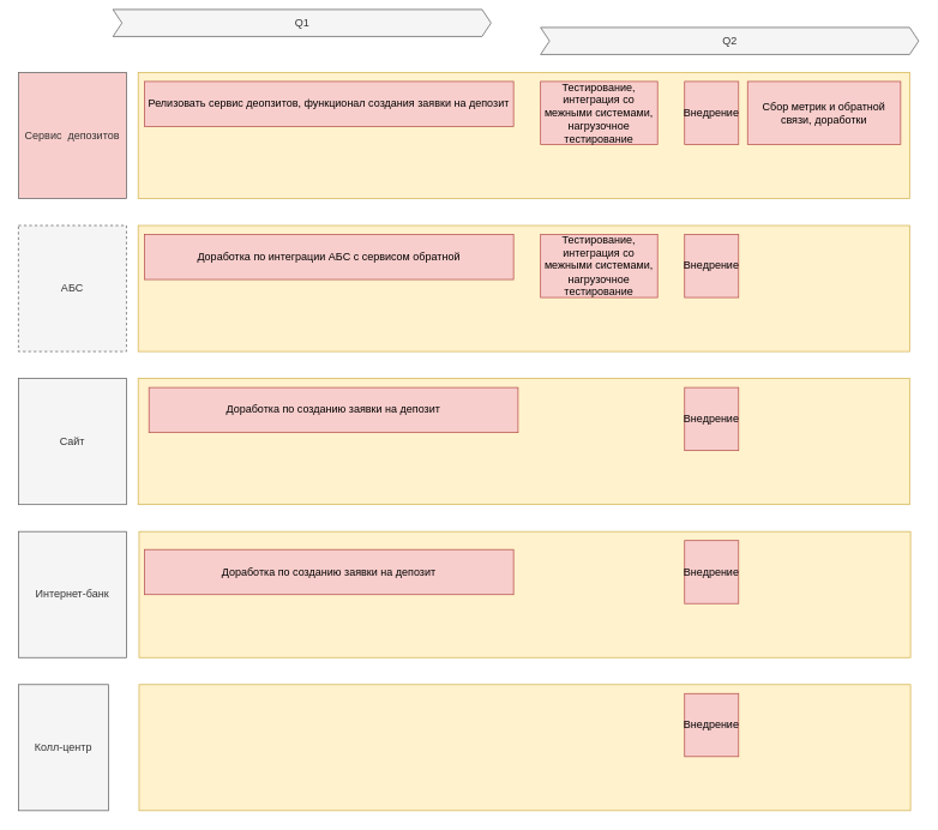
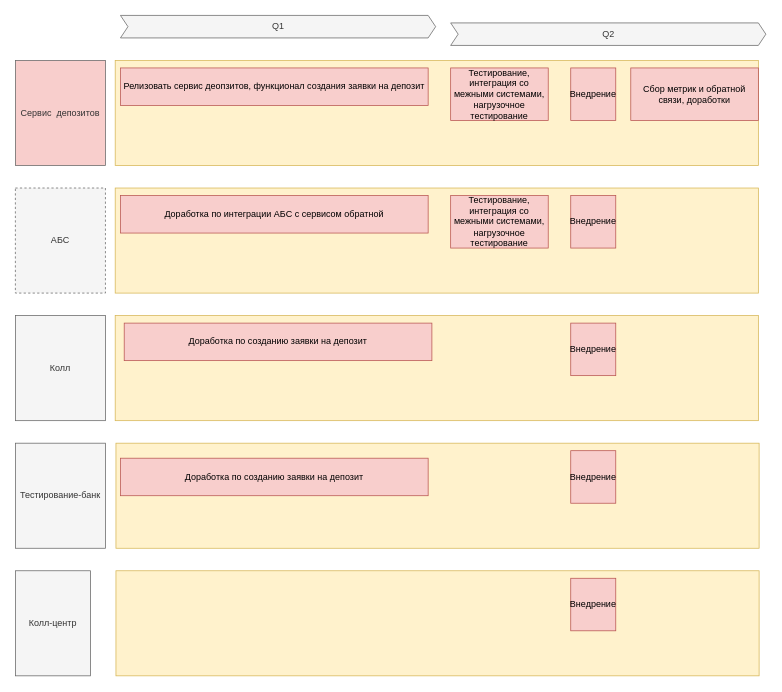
- <mxCell id="2" value="Q1" style="html=1;shadow=0;dashed=0;align=center;verticalAlign=middle;shape=mxgraph.arrows2.arrow;dy=0;dx=10;notch=10;fillColor=#f5f5f5;fontColor=#333333;strokeColor=#666666;" vertex="1" parent="1"><mxGeometry x="125" y="10" width="420" height="30" as="geometry" /></mxCell>
+ <mxCell id="2" value="Q1" style="html=1;shadow=0;dashed=0;align=center;verticalAlign=middle;shape=mxgraph.arrows2.arrow;dy=0;dx=10;notch=10;fillColor=#f5f5f5;fontColor=#333333;strokeColor=#666666;" vertex="1" parent="1"><mxGeometry x="160" y="20" width="420" height="30" as="geometry" /></mxCell>
- <mxCell id="13" value="Сбор метрик и обратной связи, доработки" style="rounded=0;whiteSpace=wrap;html=1;fillColor=#f8cecc;strokeColor=#b85450;" vertex="1" parent="1"><mxGeometry x="830" y="90" width="170" height="70" as="geometry" /></mxCell>
+ <mxCell id="13" value="Сбор метрик и обратной связи, доработки" style="rounded=0;whiteSpace=wrap;html=1;fillColor=#f8cecc;strokeColor=#b85450;" vertex="1" parent="1"><mxGeometry x="840" y="90" width="170" height="70" as="geometry" /></mxCell>
- <mxCell id="7" value="Сайт" style="rounded=0;whiteSpace=wrap;html=1;fillColor=#f5f5f5;fontColor=#333333;strokeColor=#666666;" vertex="1" parent="1"><mxGeometry x="20" y="420" width="120" height="140" as="geometry" /></mxCell>
+ <mxCell id="7" value="Колл" style="rounded=0;whiteSpace=wrap;html=1;fillColor=#f5f5f5;fontColor=#333333;strokeColor=#666666;" vertex="1" parent="1"><mxGeometry x="20" y="420" width="120" height="140" as="geometry" /></mxCell>
- <mxCell id="8" value="Интернет-банк" style="rounded=0;whiteSpace=wrap;html=1;fillColor=#f5f5f5;fontColor=#333333;strokeColor=#666666;" vertex="1" parent="1"><mxGeometry x="20" y="590" width="120" height="140" as="geometry" /></mxCell>
+ <mxCell id="8" value="Тестирование-банк" style="rounded=0;whiteSpace=wrap;html=1;fillColor=#f5f5f5;fontColor=#333333;strokeColor=#666666;" vertex="1" parent="1"><mxGeometry x="20" y="590" width="120" height="140" as="geometry" /></mxCell>
